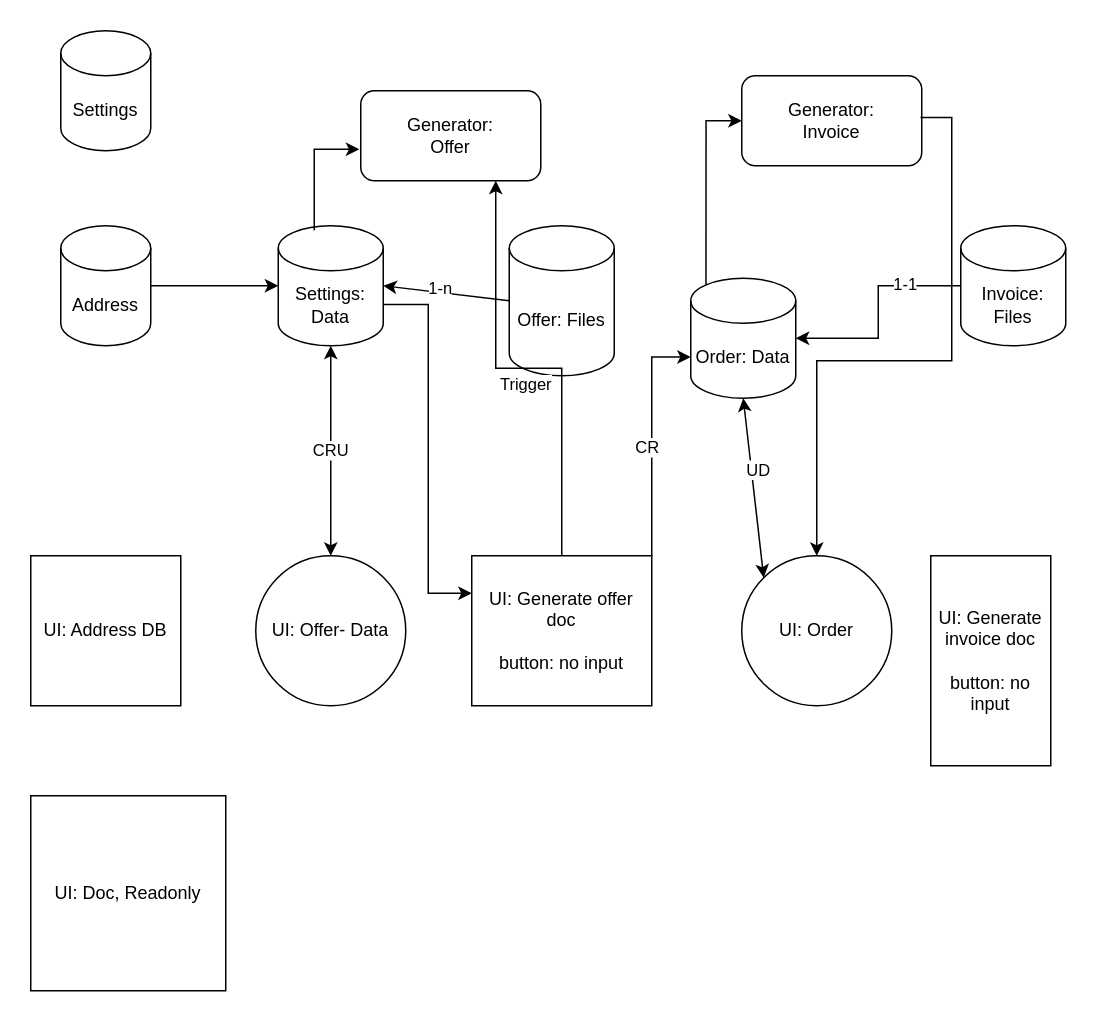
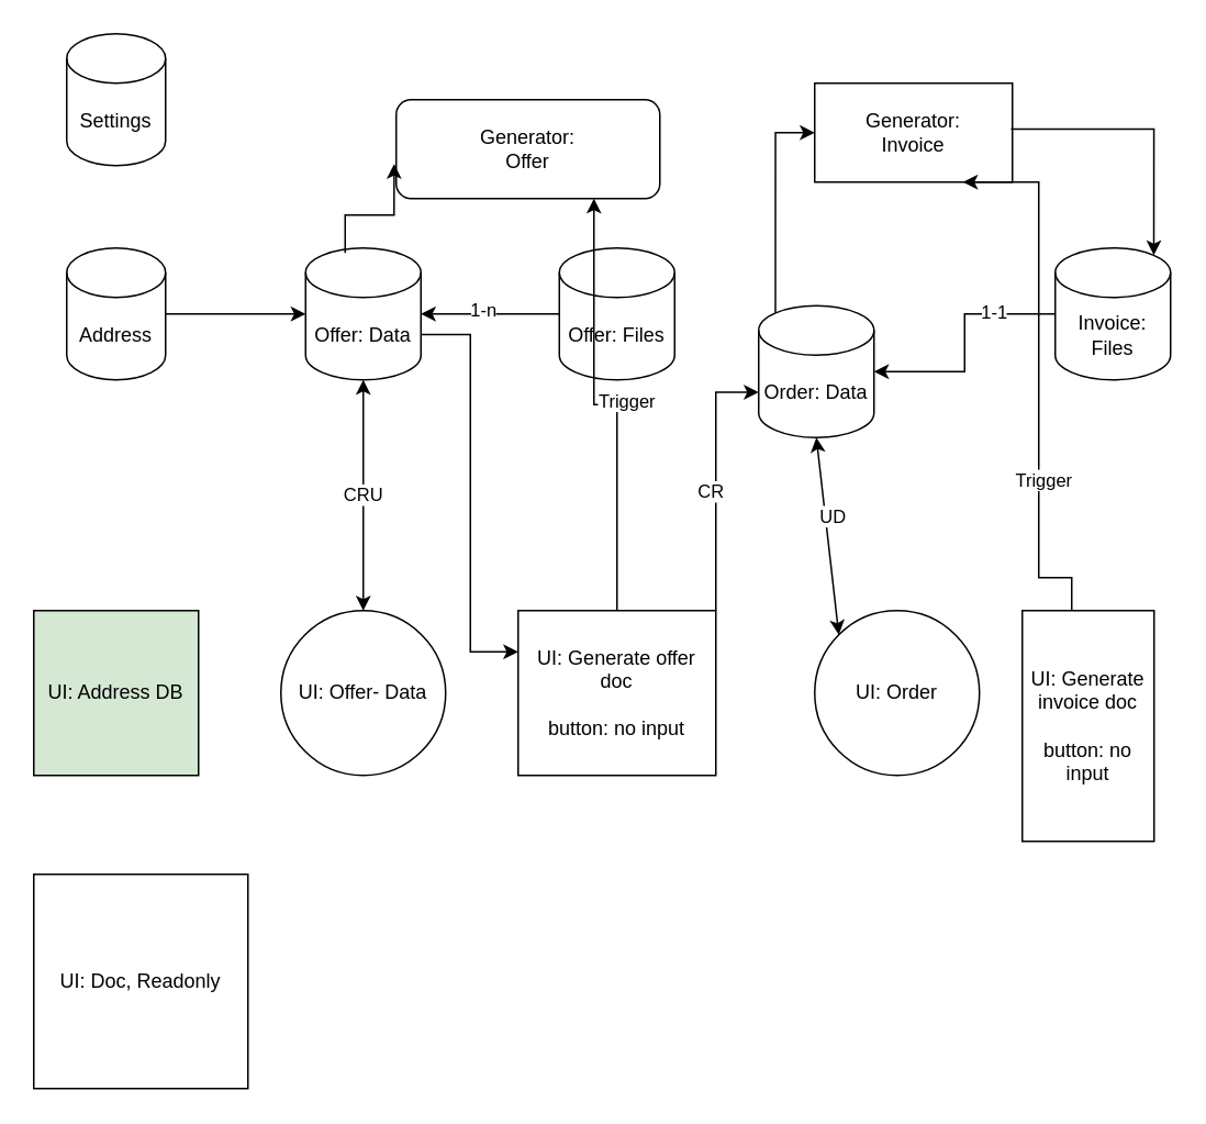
- <mxCell id="29" value="&lt;div&gt;Generator:&lt;/div&gt;&lt;div&gt;Invoice&lt;/div&gt;" style="rounded=1;whiteSpace=wrap;html=1;" vertex="1" parent="1"><mxGeometry x="494" y="50" width="120" height="60" as="geometry" /></mxCell>
+ <mxCell id="29" value="&lt;div&gt;Generator:&lt;/div&gt;&lt;div&gt;Invoice&lt;/div&gt;" style="whiteSpace=wrap;html=1;rounded=0;" vertex="1" parent="1"><mxGeometry x="494" y="50" width="120" height="60" as="geometry" /></mxCell>
- <mxCell id="27" value="Generator:&lt;br&gt;Offer" style="rounded=1;whiteSpace=wrap;html=1;" vertex="1" parent="1"><mxGeometry x="240" y="60" width="120" height="60" as="geometry" /></mxCell>
+ <mxCell id="27" value="Generator:&lt;br&gt;Offer" style="rounded=1;whiteSpace=wrap;html=1;" vertex="1" parent="1"><mxGeometry x="240" y="60" width="160" height="60" as="geometry" /></mxCell>
- <mxCell id="8" value="Offer: Files" style="shape=cylinder3;whiteSpace=wrap;html=1;boundedLbl=1;backgroundOutline=1;size=15;" vertex="1" parent="1"><mxGeometry x="339" y="150" width="70" height="100" as="geometry" /></mxCell>
+ <mxCell id="8" value="Offer: Files" style="shape=cylinder3;whiteSpace=wrap;html=1;boundedLbl=1;backgroundOutline=1;size=15;" vertex="1" parent="1"><mxGeometry x="339" y="150" width="70" height="80" as="geometry" /></mxCell>
- <mxCell id="6" value="Settings: Data" style="shape=cylinder3;whiteSpace=wrap;html=1;boundedLbl=1;backgroundOutline=1;size=15;" vertex="1" parent="1"><mxGeometry x="185" y="150" width="70" height="80" as="geometry" /></mxCell>
+ <mxCell id="6" value="Offer: Data" style="shape=cylinder3;whiteSpace=wrap;html=1;boundedLbl=1;backgroundOutline=1;size=15;" vertex="1" parent="1"><mxGeometry x="185" y="150" width="70" height="80" as="geometry" /></mxCell>
- <mxCell id="30" style="edgeStyle=orthogonalEdgeStyle;rounded=0;orthogonalLoop=1;jettySize=auto;html=1;exitX=0.993;exitY=0.463;exitDx=0;exitDy=0;exitPerimeter=0;" edge="1" parent="1" source="29" target="19"><mxGeometry relative="1" as="geometry" /></mxCell>
+ <mxCell id="30" style="edgeStyle=orthogonalEdgeStyle;rounded=0;orthogonalLoop=1;jettySize=auto;html=1;entryX=0.855;entryY=0;entryDx=0;entryDy=4.35;entryPerimeter=0;exitX=0.993;exitY=0.463;exitDx=0;exitDy=0;exitPerimeter=0;" edge="1" parent="1" source="29" target="24"><mxGeometry relative="1" as="geometry" /></mxCell>
+ <mxCell id="31" style="edgeStyle=orthogonalEdgeStyle;rounded=0;orthogonalLoop=1;jettySize=auto;html=1;entryX=0.75;entryY=1;entryDx=0;entryDy=0;exitX=0.25;exitY=0;exitDx=0;exitDy=0;" edge="1" parent="1" source="33" target="29"><mxGeometry relative="1" as="geometry"><mxPoint x="650" y="320" as="sourcePoint" /><Array as="points"><mxPoint x="650" y="350" /><mxPoint x="630" y="350" /><mxPoint x="630" y="110" /></Array></mxGeometry></mxCell>
+ <mxCell id="32" value="Trigger" style="edgeLabel;html=1;align=center;verticalAlign=middle;resizable=0;points=[];" vertex="1" connectable="0" parent="31"><mxGeometry x="-0.345" y="-2" relative="1" as="geometry"><mxPoint as="offset" /></mxGeometry></mxCell>
- <mxCell id="2" value="UI: Address DB" style="whiteSpace=wrap;html=1;aspect=fixed;" vertex="1" parent="1"><mxGeometry x="20" y="370" width="100" height="100" as="geometry" /></mxCell>
+ <mxCell id="2" value="UI: Address DB" style="whiteSpace=wrap;html=1;aspect=fixed;fillColor=#d5e8d4;" vertex="1" parent="1"><mxGeometry x="20" y="370" width="100" height="100" as="geometry" /></mxCell>
